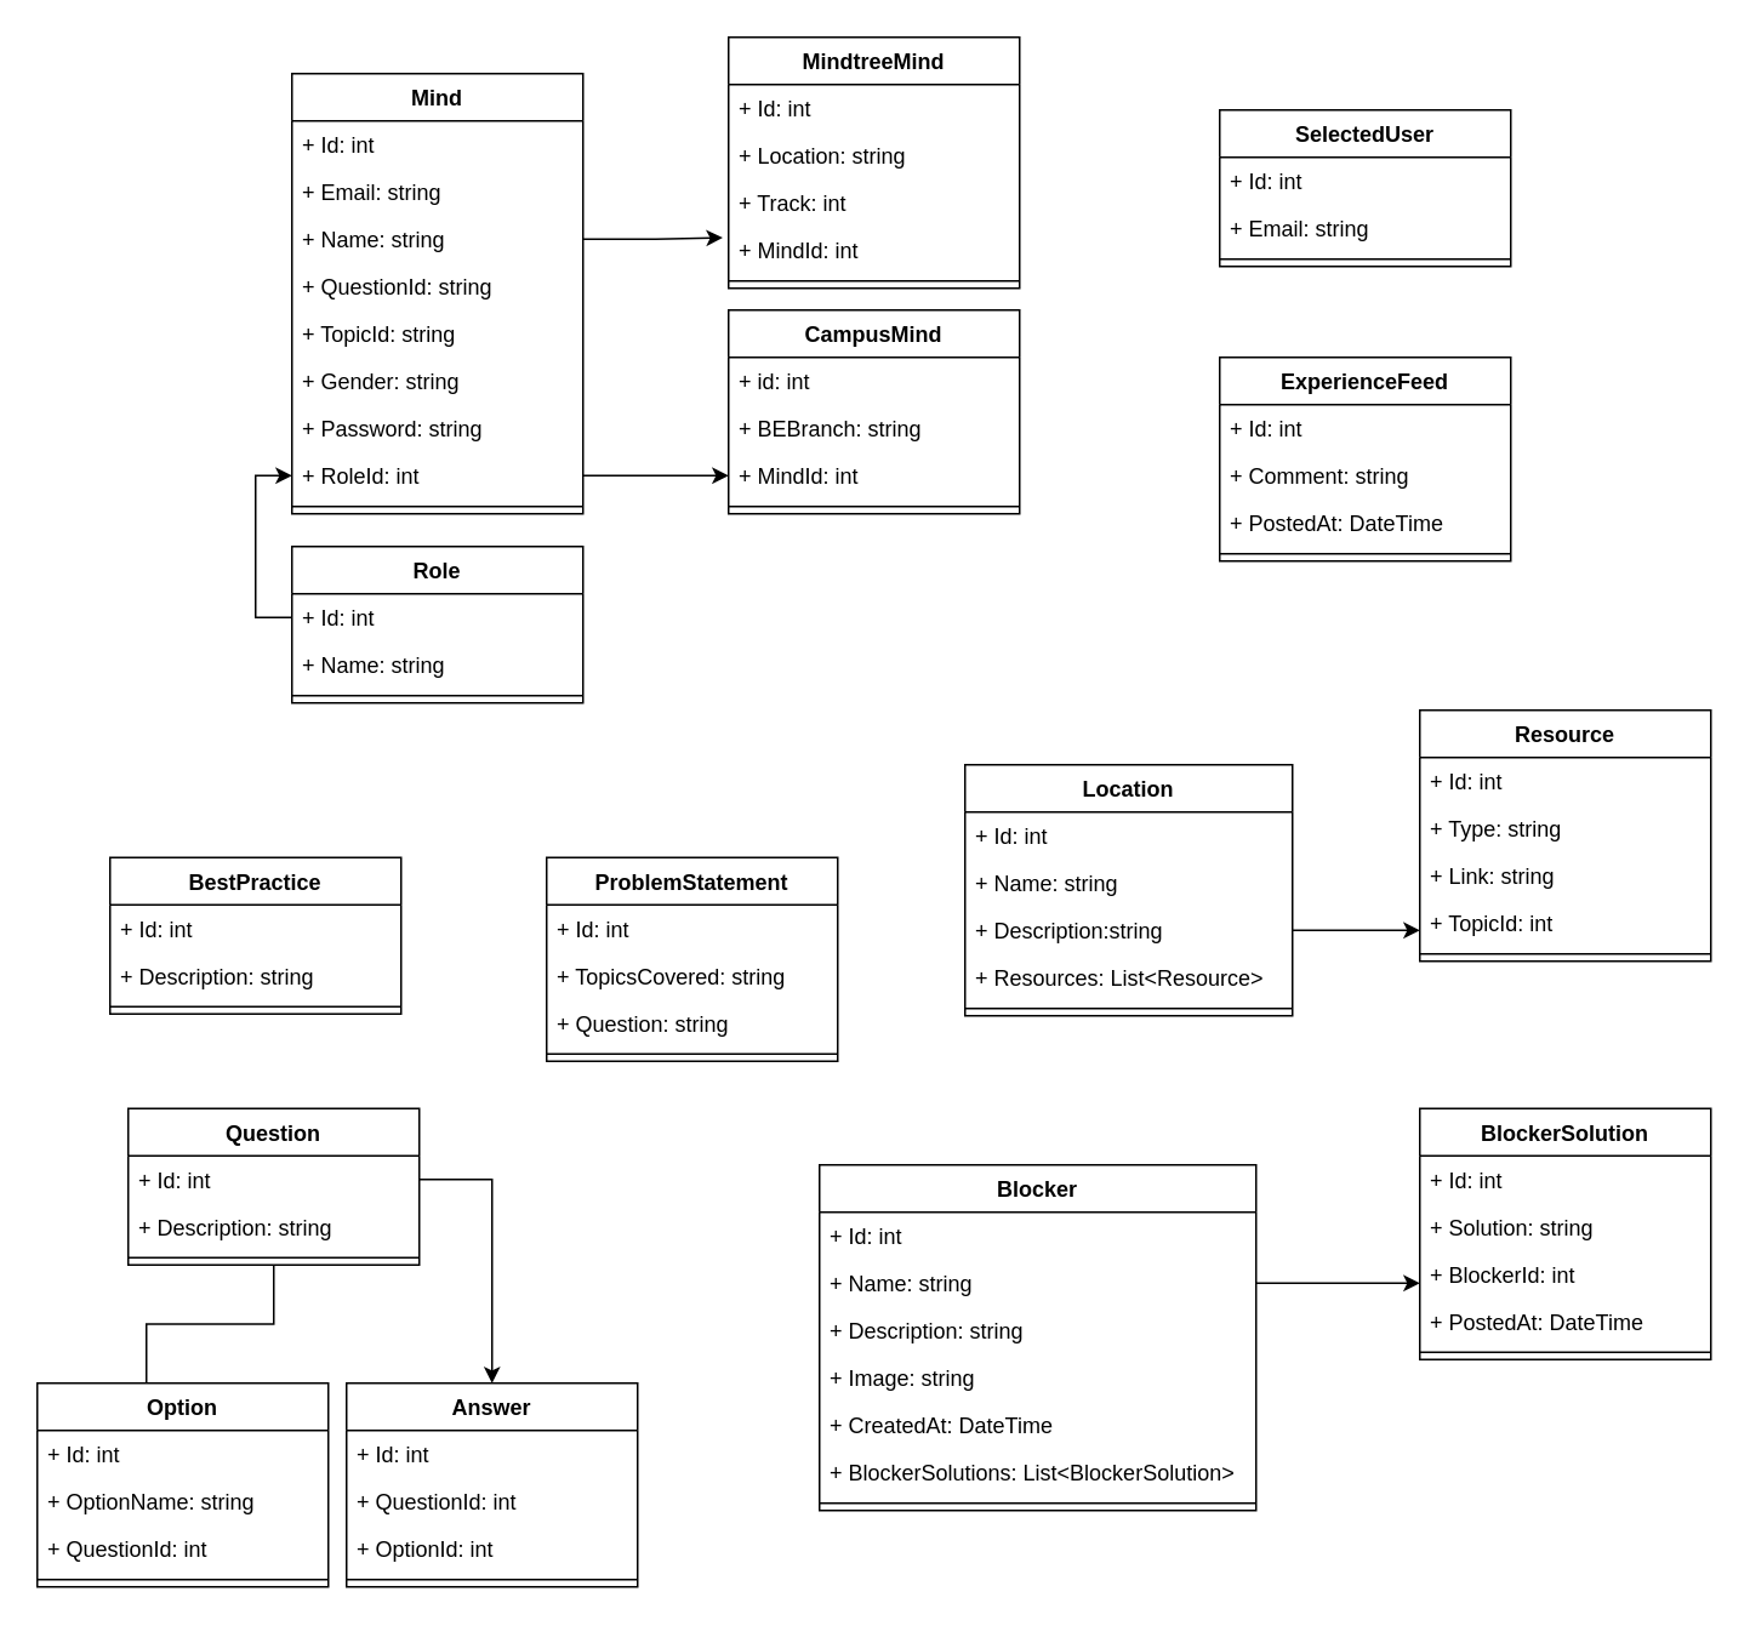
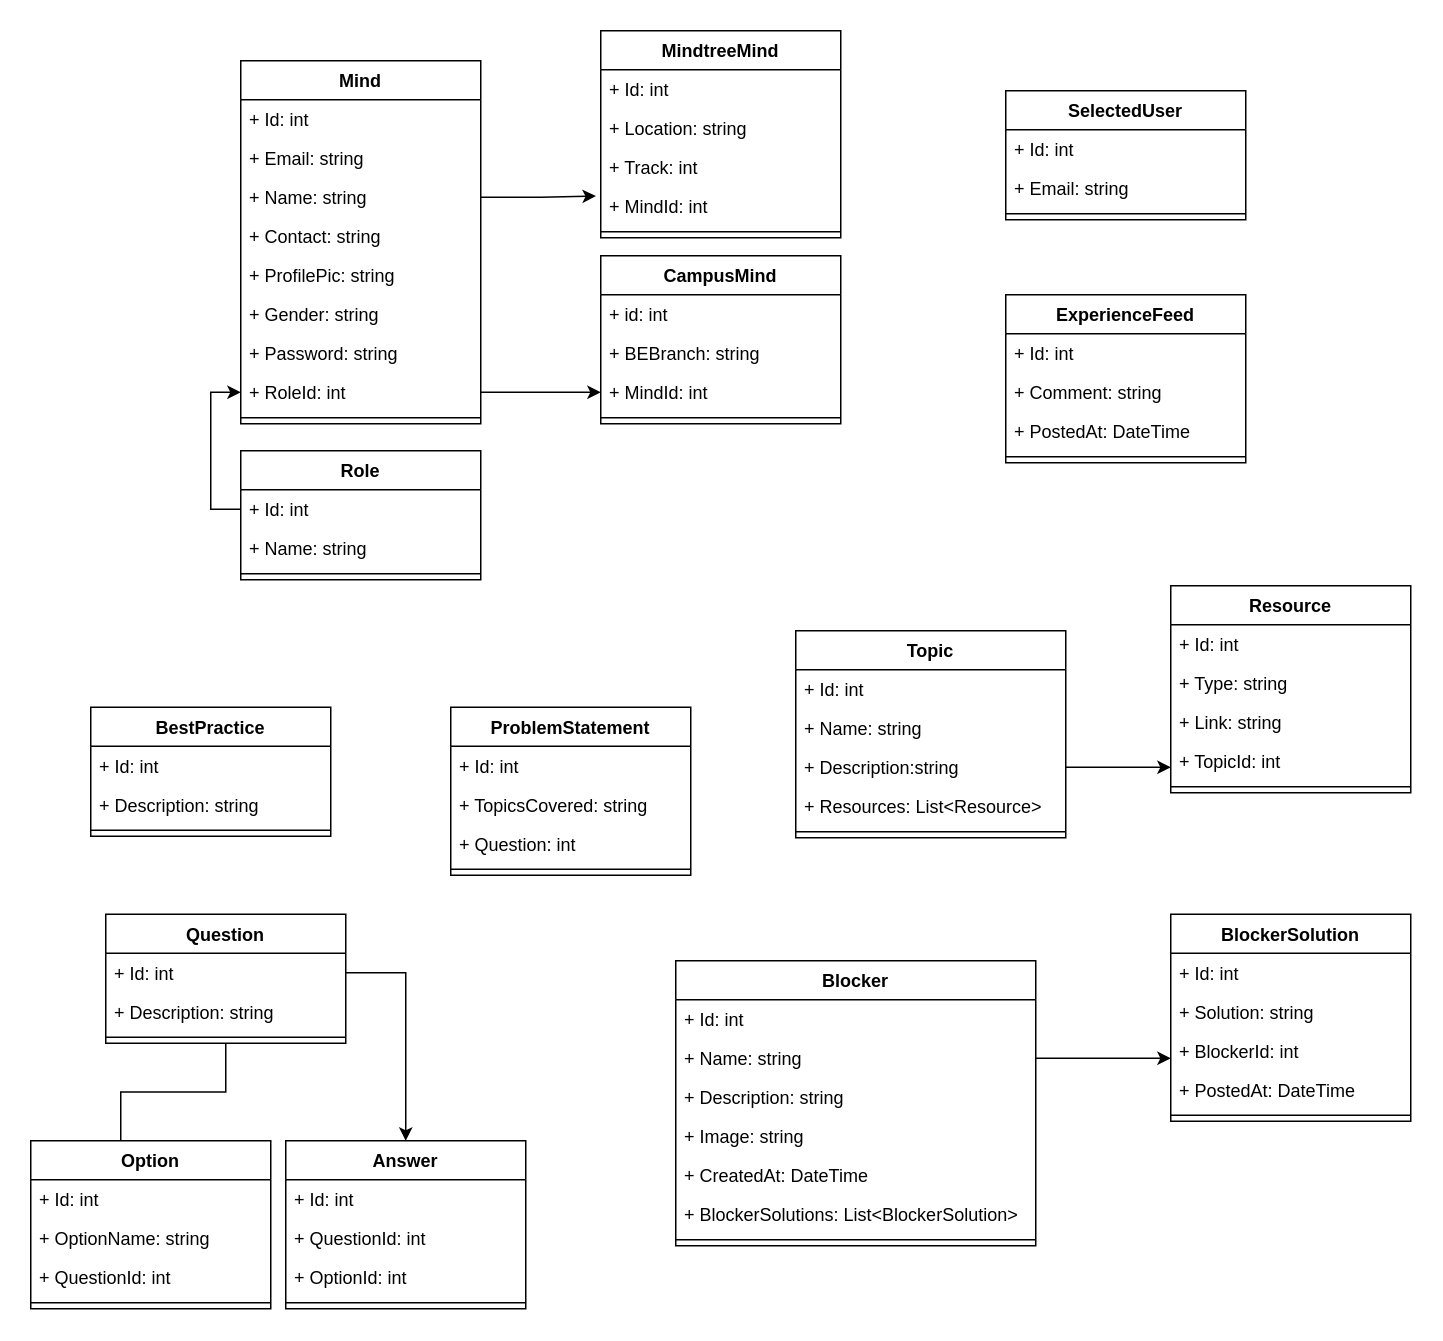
- <mxCell id="6" value="+ QuestionId: string" style="text;strokeColor=none;fillColor=none;align=left;verticalAlign=top;spacingLeft=4;spacingRight=4;overflow=hidden;rotatable=0;points=[[0,0.5],[1,0.5]];portConstraint=eastwest;" parent="2" vertex="1"><mxGeometry y="104" width="160" height="26" as="geometry" /></mxCell>
+ <mxCell id="6" value="+ Contact: string" style="text;strokeColor=none;fillColor=none;align=left;verticalAlign=top;spacingLeft=4;spacingRight=4;overflow=hidden;rotatable=0;points=[[0,0.5],[1,0.5]];portConstraint=eastwest;" parent="2" vertex="1"><mxGeometry y="104" width="160" height="26" as="geometry" /></mxCell>
- <mxCell id="7" value="+ TopicId: string" style="text;strokeColor=none;fillColor=none;align=left;verticalAlign=top;spacingLeft=4;spacingRight=4;overflow=hidden;rotatable=0;points=[[0,0.5],[1,0.5]];portConstraint=eastwest;" parent="2" vertex="1"><mxGeometry y="130" width="160" height="26" as="geometry" /></mxCell>
+ <mxCell id="7" value="+ ProfilePic: string" style="text;strokeColor=none;fillColor=none;align=left;verticalAlign=top;spacingLeft=4;spacingRight=4;overflow=hidden;rotatable=0;points=[[0,0.5],[1,0.5]];portConstraint=eastwest;" parent="2" vertex="1"><mxGeometry y="130" width="160" height="26" as="geometry" /></mxCell>
- <mxCell id="27" value="Location" style="swimlane;fontStyle=1;align=center;verticalAlign=top;childLayout=stackLayout;horizontal=1;startSize=26;horizontalStack=0;resizeParent=1;resizeParentMax=0;resizeLast=0;collapsible=1;marginBottom=0;" parent="1" vertex="1"><mxGeometry x="530" y="420" width="180" height="138" as="geometry" /></mxCell>
+ <mxCell id="27" value="Topic" style="swimlane;fontStyle=1;align=center;verticalAlign=top;childLayout=stackLayout;horizontal=1;startSize=26;horizontalStack=0;resizeParent=1;resizeParentMax=0;resizeLast=0;collapsible=1;marginBottom=0;" parent="1" vertex="1"><mxGeometry x="530" y="420" width="180" height="138" as="geometry" /></mxCell>
- <mxCell id="46" value="+ Question: string" style="text;strokeColor=none;fillColor=none;align=left;verticalAlign=top;spacingLeft=4;spacingRight=4;overflow=hidden;rotatable=0;points=[[0,0.5],[1,0.5]];portConstraint=eastwest;" parent="43" vertex="1"><mxGeometry y="78" width="160" height="26" as="geometry" /></mxCell>
+ <mxCell id="46" value="+ Question: int" style="text;strokeColor=none;fillColor=none;align=left;verticalAlign=top;spacingLeft=4;spacingRight=4;overflow=hidden;rotatable=0;points=[[0,0.5],[1,0.5]];portConstraint=eastwest;" parent="43" vertex="1"><mxGeometry y="78" width="160" height="26" as="geometry" /></mxCell>
